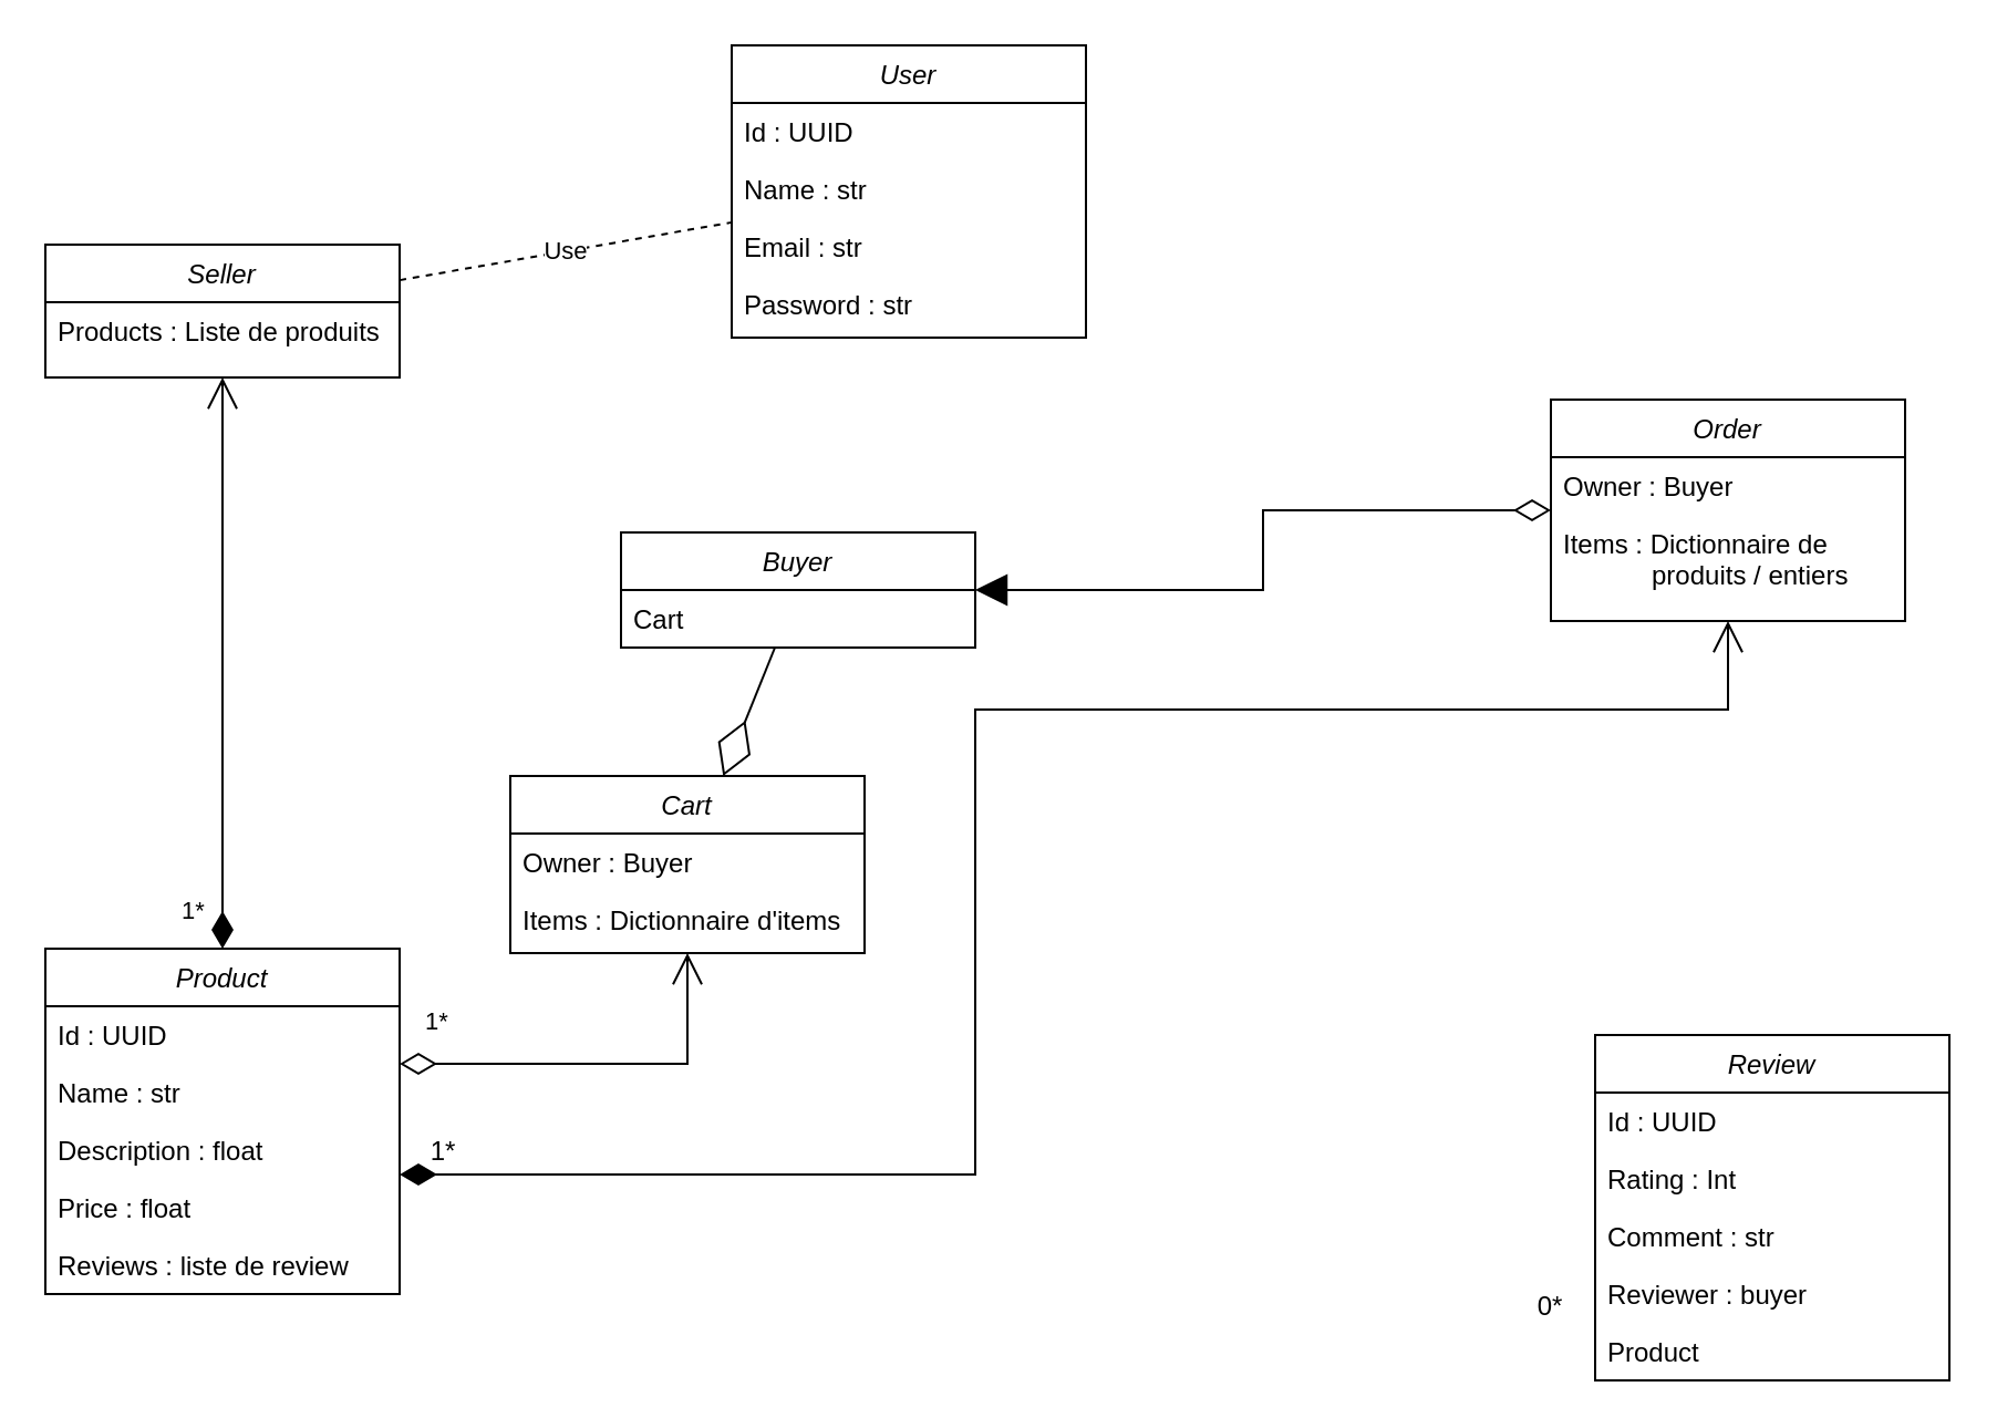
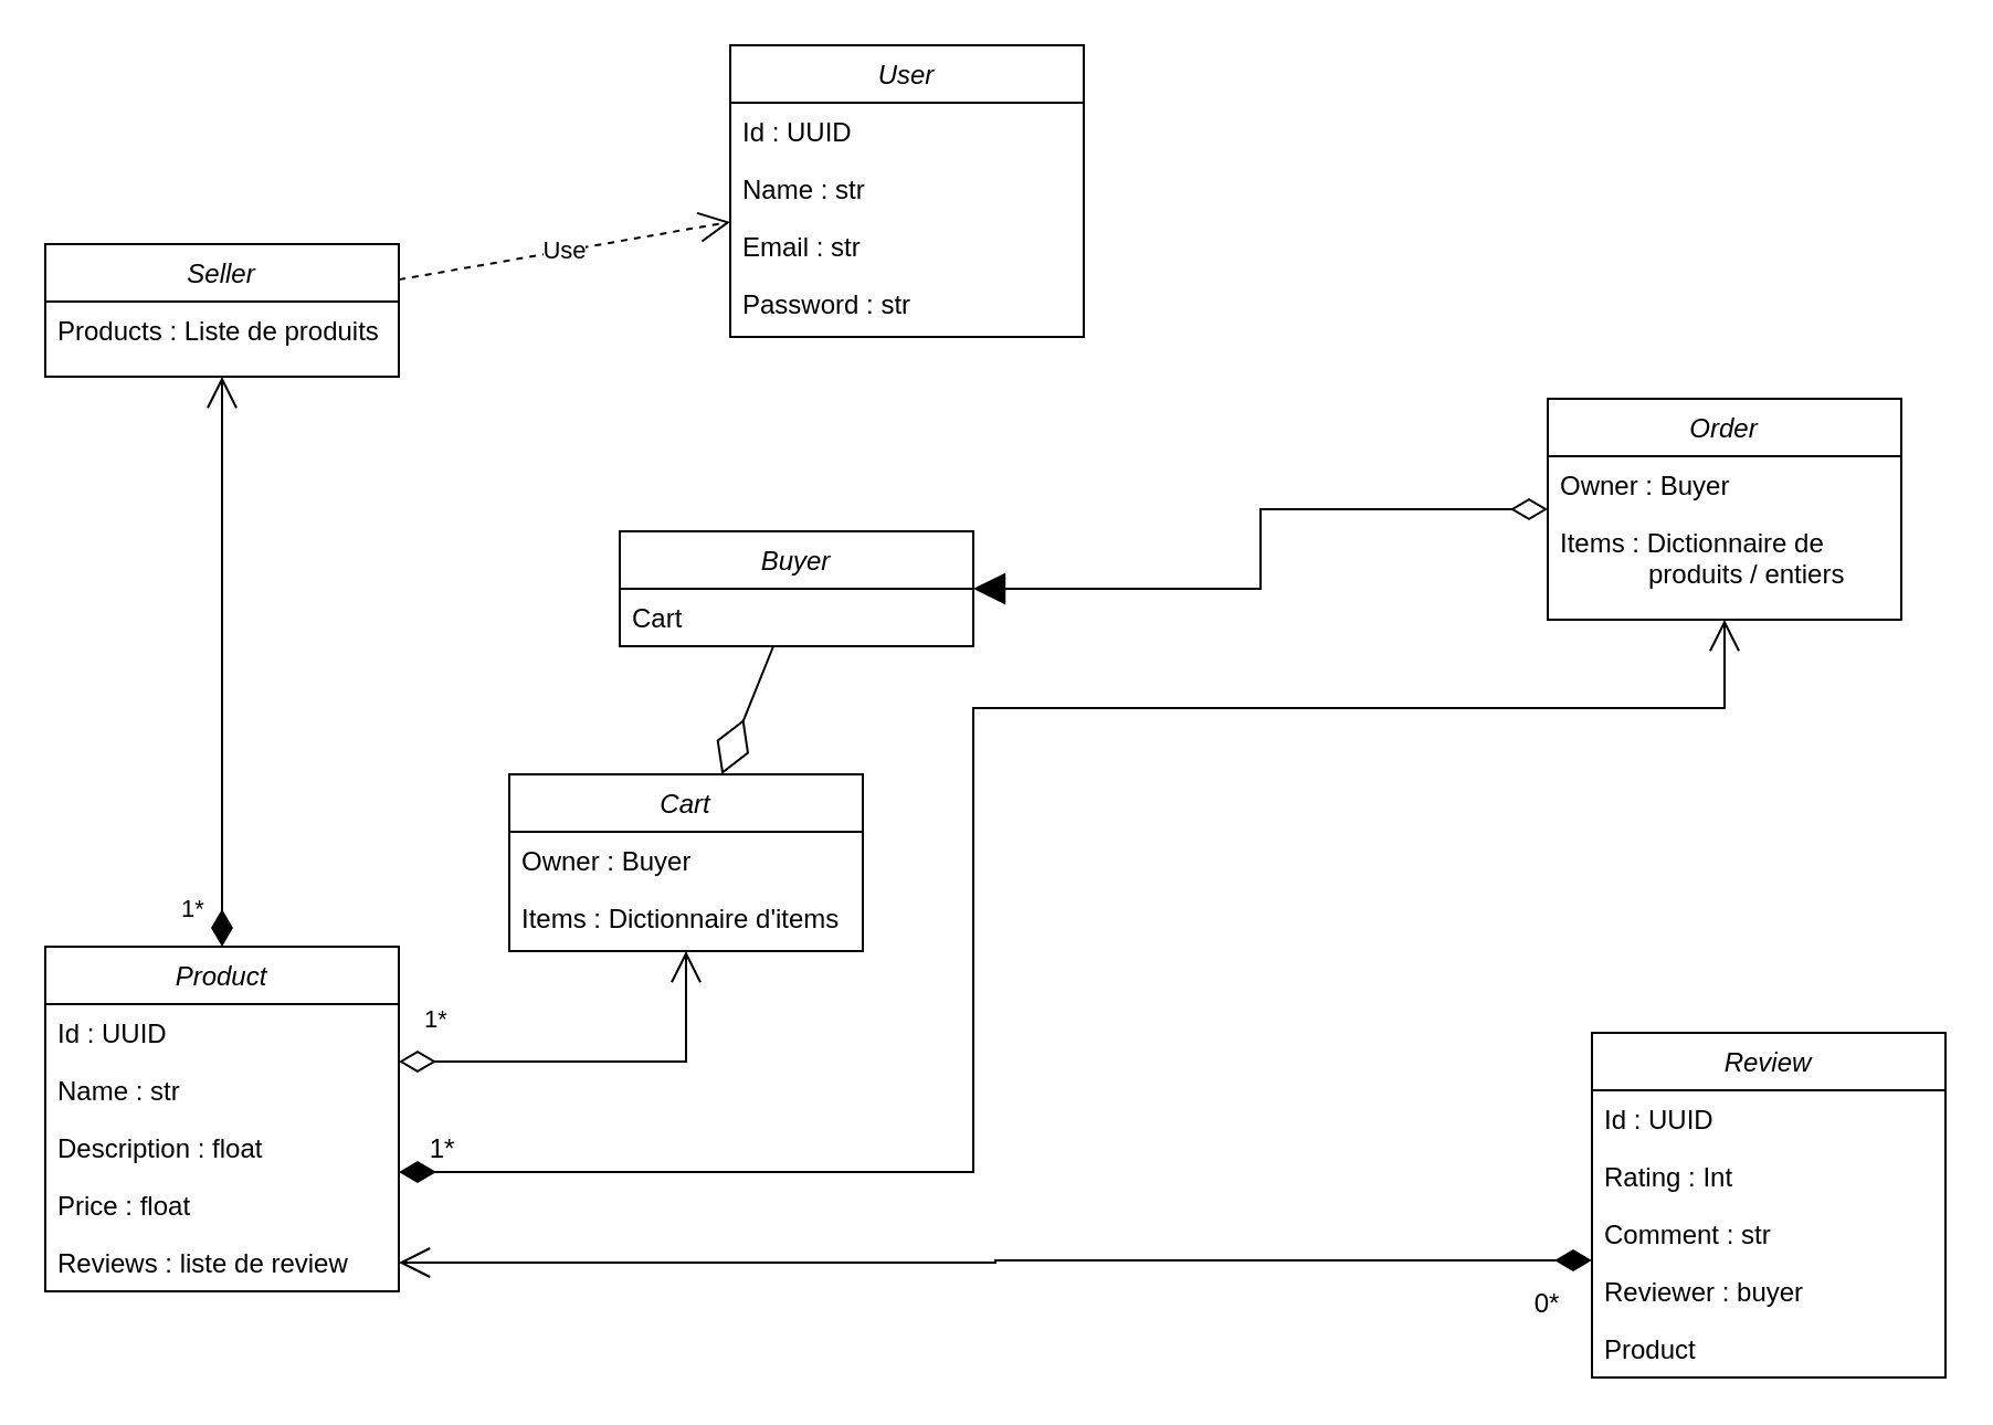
- <mxCell id="29" value="Use" style="endArrow=none;endSize=12;dashed=1;html=1;rounded=0;" edge="1" parent="1" source="2" target="4"><mxGeometry width="160" relative="1" as="geometry"><mxPoint x="220" y="310" as="sourcePoint" /><mxPoint x="380" y="310" as="targetPoint" /></mxGeometry></mxCell>
+ <mxCell id="29" value="Use" style="endArrow=open;endSize=12;dashed=1;html=1;rounded=0;" edge="1" parent="1" source="2" target="4"><mxGeometry width="160" relative="1" as="geometry"><mxPoint x="220" y="310" as="sourcePoint" /><mxPoint x="380" y="310" as="targetPoint" /></mxGeometry></mxCell>
+ <mxCell id="31" value="" style="endArrow=open;html=1;endSize=12;startArrow=diamondThin;startSize=14;startFill=1;edgeStyle=orthogonalEdgeStyle;align=left;verticalAlign=bottom;rounded=0;" edge="1" parent="1" source="23" target="16"><mxGeometry x="-0.938" y="-114" relative="1" as="geometry"><mxPoint x="220" y="310" as="sourcePoint" /><mxPoint x="380" y="310" as="targetPoint" /><Array as="points"><mxPoint x="450" y="570" /><mxPoint x="450" y="571" /></Array><mxPoint x="90" y="44" as="offset" /></mxGeometry></mxCell>
